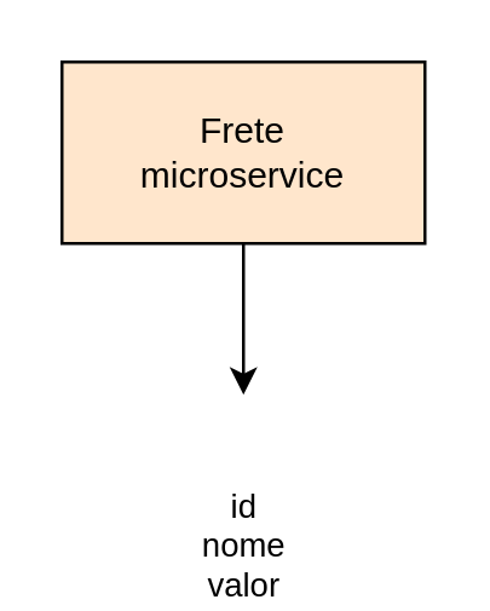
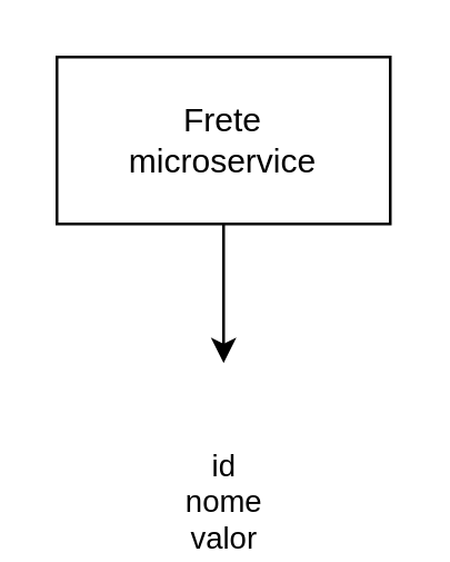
- <mxCell id="3" value="Frete&lt;br&gt;microservice" style="rounded=0;whiteSpace=wrap;html=1;fillColor=#ffe6cc;" parent="1" vertex="1"><mxGeometry x="20" y="20" width="120" height="60" as="geometry" /></mxCell>
+ <mxCell id="3" value="Frete&lt;br&gt;microservice" style="rounded=0;whiteSpace=wrap;html=1;" parent="1" vertex="1"><mxGeometry x="20" y="20" width="120" height="60" as="geometry" /></mxCell>
